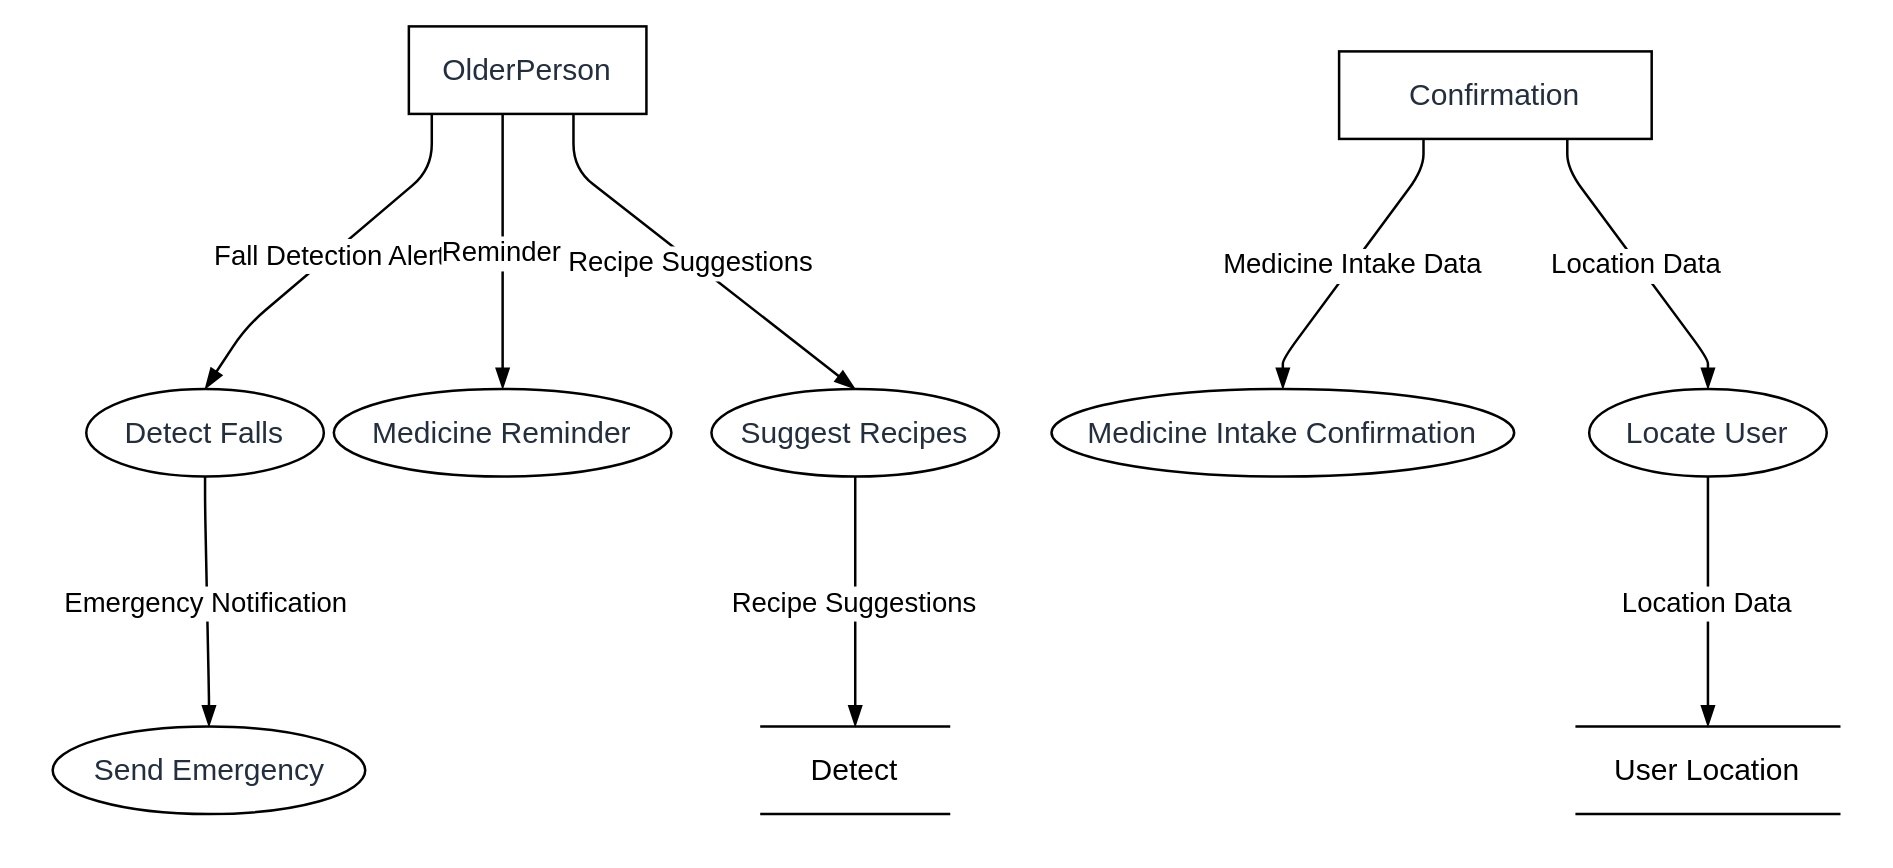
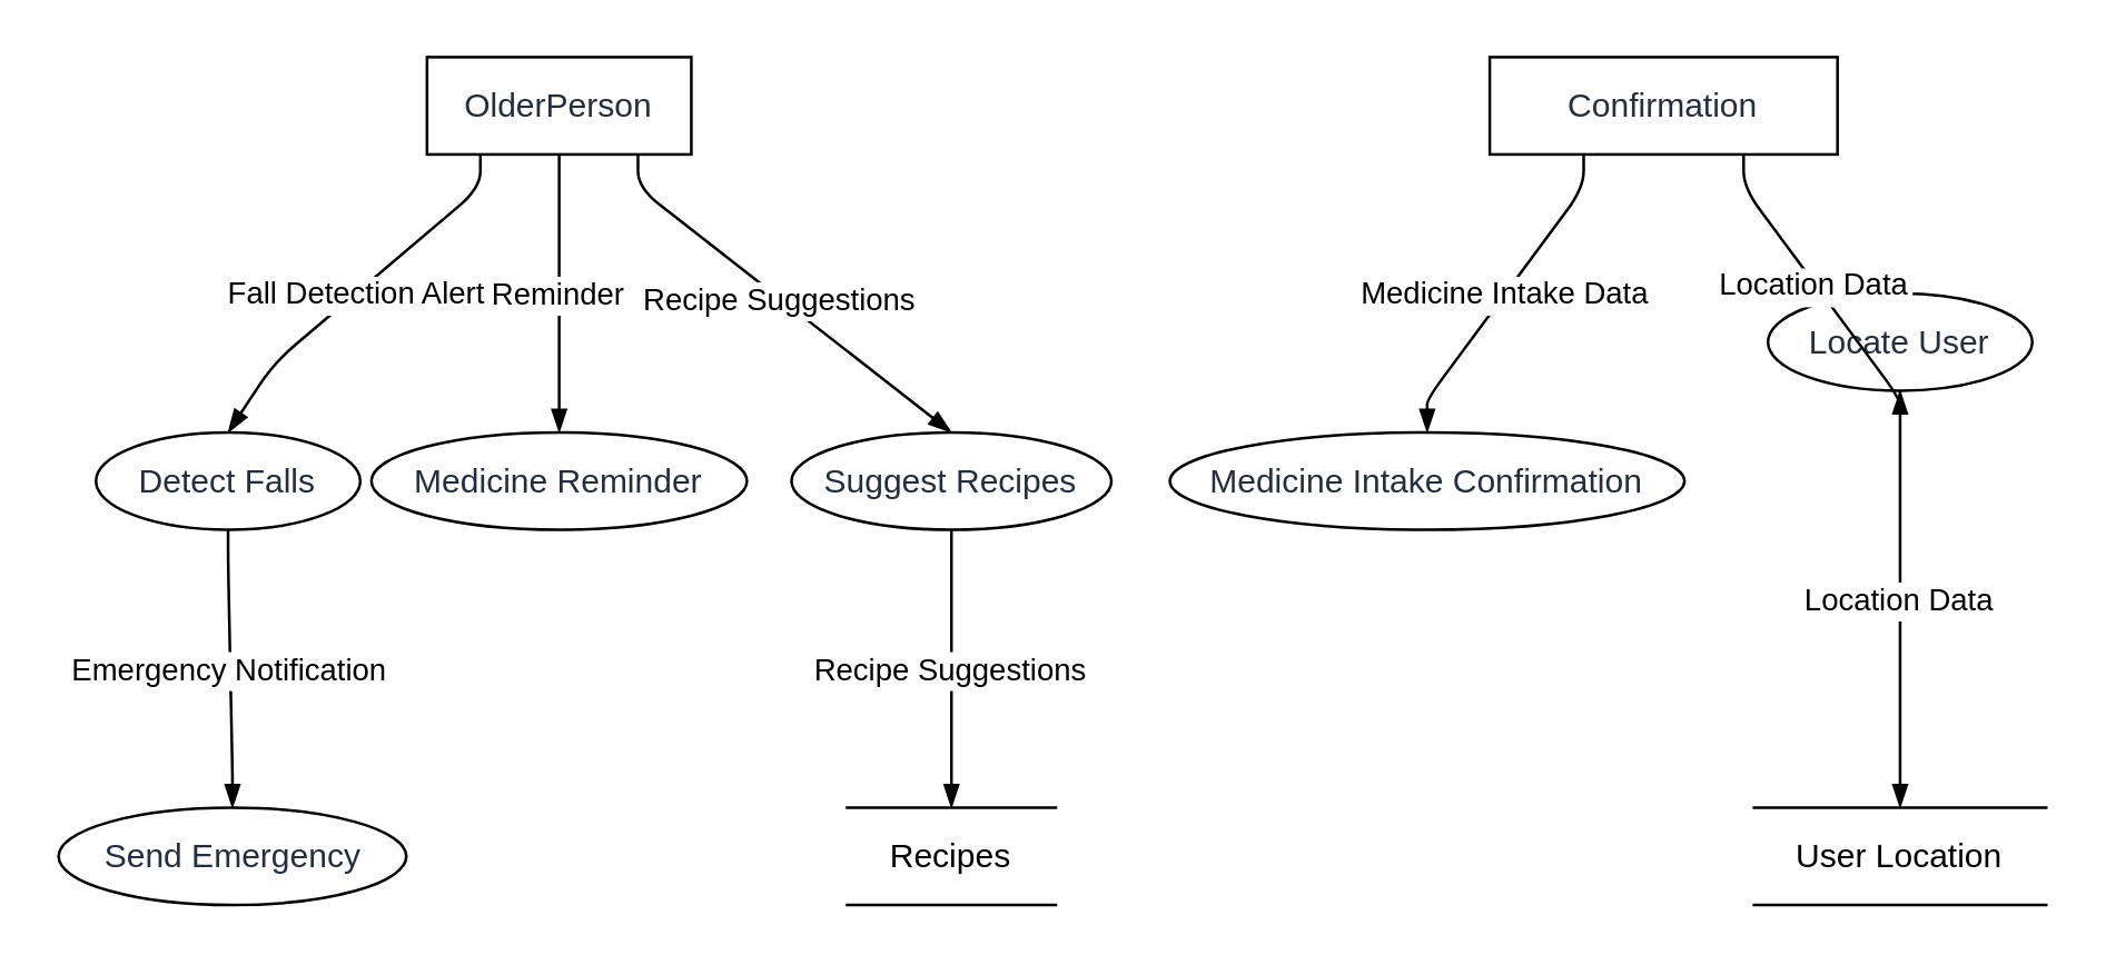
- <mxCell id="2" value="OlderPerson" style="shape=rectangle;whiteSpace=wrap;html=1;fillColor=#ffffff;strokeColor=#000000;align=center;verticalAlign=middle;fontColor=#232F3E;" parent="1" vertex="1"><mxGeometry x="163" y="10" width="95" height="35" as="geometry" /></mxCell>
+ <mxCell id="2" value="OlderPerson" style="shape=rectangle;whiteSpace=wrap;html=1;fillColor=#ffffff;strokeColor=#000000;align=center;verticalAlign=middle;fontColor=#232F3E;" parent="1" vertex="1"><mxGeometry x="153" width="95" height="35" as="geometry" y="20" /></mxCell>
- <mxCell id="10" value="Locate User" style="shape=ellipse;perimeter=ellipsePerimeter;whiteSpace=wrap;html=1;fillColor=#ffffff;strokeColor=#000000;align=center;verticalAlign=middle;fontColor=#232F3E;" parent="1" vertex="1"><mxGeometry x="635" y="155" width="95" height="35" as="geometry" /></mxCell>
+ <mxCell id="10" value="Locate User" style="shape=ellipse;perimeter=ellipsePerimeter;whiteSpace=wrap;html=1;fillColor=#ffffff;strokeColor=#000000;align=center;verticalAlign=middle;fontColor=#232F3E;" parent="1" vertex="1"><mxGeometry x="635" y="105" width="95" height="35" as="geometry" /></mxCell>
- <mxCell id="9" value="Detect" style="html=1;dashed=0;whiteSpace=wrap;shape=partialRectangle;right=0;left=0;" parent="1" vertex="1"><mxGeometry x="304" y="290" width="75" height="35" as="geometry" /></mxCell>
+ <mxCell id="9" value="Recipes" style="html=1;dashed=0;whiteSpace=wrap;shape=partialRectangle;right=0;left=0;" parent="1" vertex="1"><mxGeometry x="304" y="290" width="75" height="35" as="geometry" /></mxCell>
